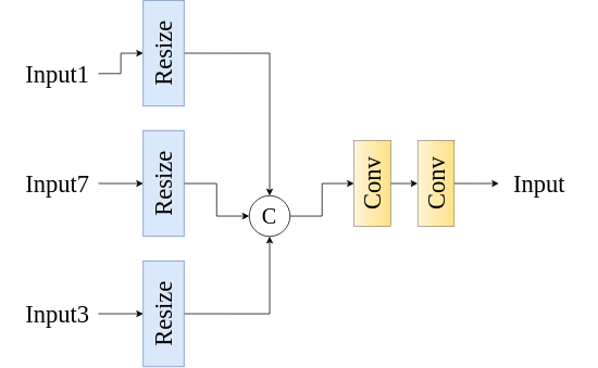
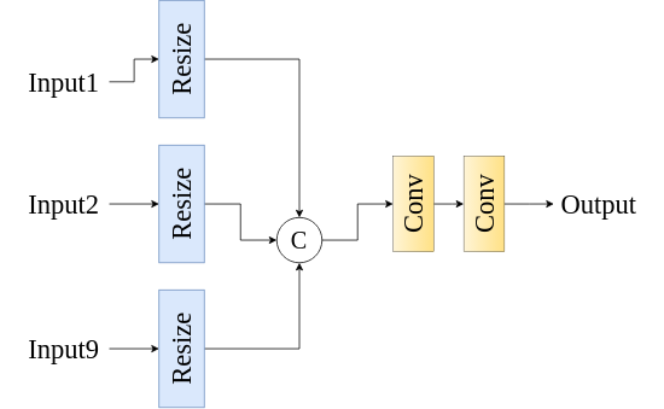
- <mxCell id="9" value="&lt;font face=&quot;Times New Roman&quot; style=&quot;font-size: 30px;&quot;&gt;Input7&lt;/font&gt;" style="text;html=1;strokeColor=none;fillColor=none;align=center;verticalAlign=middle;whiteSpace=wrap;rounded=0;" vertex="1" parent="1"><mxGeometry x="20" y="190.88" width="100" height="30" as="geometry" /></mxCell>
+ <mxCell id="9" value="&lt;font face=&quot;Times New Roman&quot; style=&quot;font-size: 30px;&quot;&gt;Input2&lt;/font&gt;" style="text;html=1;strokeColor=none;fillColor=none;align=center;verticalAlign=middle;whiteSpace=wrap;rounded=0;" vertex="1" parent="1"><mxGeometry x="20" y="190.88" width="100" height="30" as="geometry" /></mxCell>
- <mxCell id="20" value="&lt;font face=&quot;Times New Roman&quot; style=&quot;font-size: 30px;&quot;&gt;Input&lt;/font&gt;" style="text;html=1;strokeColor=none;fillColor=none;align=center;verticalAlign=middle;whiteSpace=wrap;rounded=0;" vertex="1" parent="1"><mxGeometry x="611" y="190.88" width="100" height="30" as="geometry" /></mxCell>
+ <mxCell id="20" value="&lt;font face=&quot;Times New Roman&quot; style=&quot;font-size: 30px;&quot;&gt;Output&lt;/font&gt;" style="text;html=1;strokeColor=none;fillColor=none;align=center;verticalAlign=middle;whiteSpace=wrap;rounded=0;" vertex="1" parent="1"><mxGeometry x="611" y="190.88" width="100" height="30" as="geometry" /></mxCell>
- <mxCell id="15" value="&lt;font face=&quot;Times New Roman&quot; style=&quot;font-size: 30px;&quot;&gt;Input3&lt;/font&gt;" style="text;html=1;strokeColor=none;fillColor=none;align=center;verticalAlign=middle;whiteSpace=wrap;rounded=0;" vertex="1" parent="1"><mxGeometry x="20" y="350.88" width="100" height="30" as="geometry" /></mxCell>
+ <mxCell id="15" value="&lt;font face=&quot;Times New Roman&quot; style=&quot;font-size: 30px;&quot;&gt;Input9&lt;/font&gt;" style="text;html=1;strokeColor=none;fillColor=none;align=center;verticalAlign=middle;whiteSpace=wrap;rounded=0;" vertex="1" parent="1"><mxGeometry x="20" y="350.88" width="100" height="30" as="geometry" /></mxCell>
